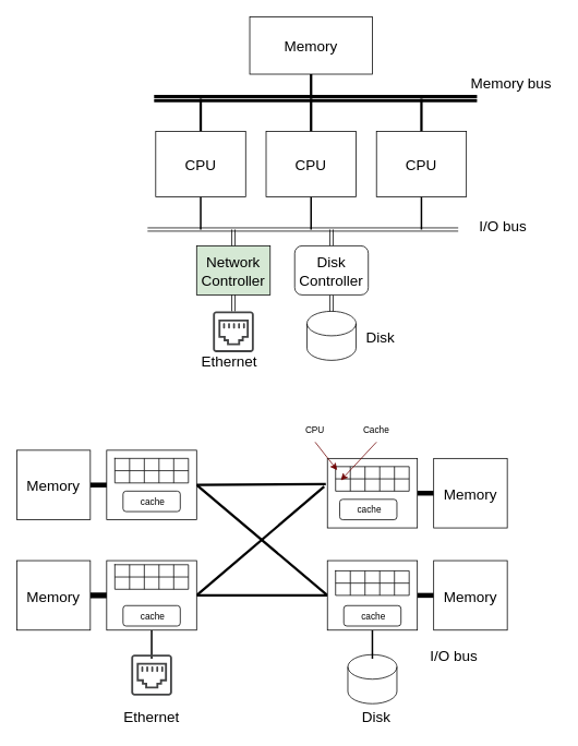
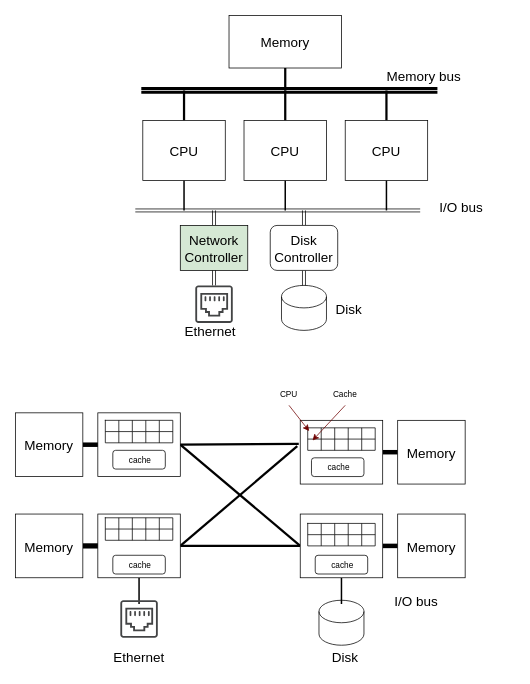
- <mxCell id="27" value="Memory bus" style="text;resizable=0;autosize=1;align=center;verticalAlign=middle;points=[];fillColor=none;strokeColor=none;rounded=0;fontSize=18;" vertex="1" parent="2"><mxGeometry x="385" y="60" width="120" height="40" as="geometry" /></mxCell>
+ <mxCell id="27" value="Memory bus" style="text;resizable=0;autosize=1;align=center;verticalAlign=middle;points=[];fillColor=none;strokeColor=none;rounded=0;fontSize=18;" vertex="1" parent="2"><mxGeometry x="325" y="60" width="120" height="40" as="geometry" /></mxCell>
